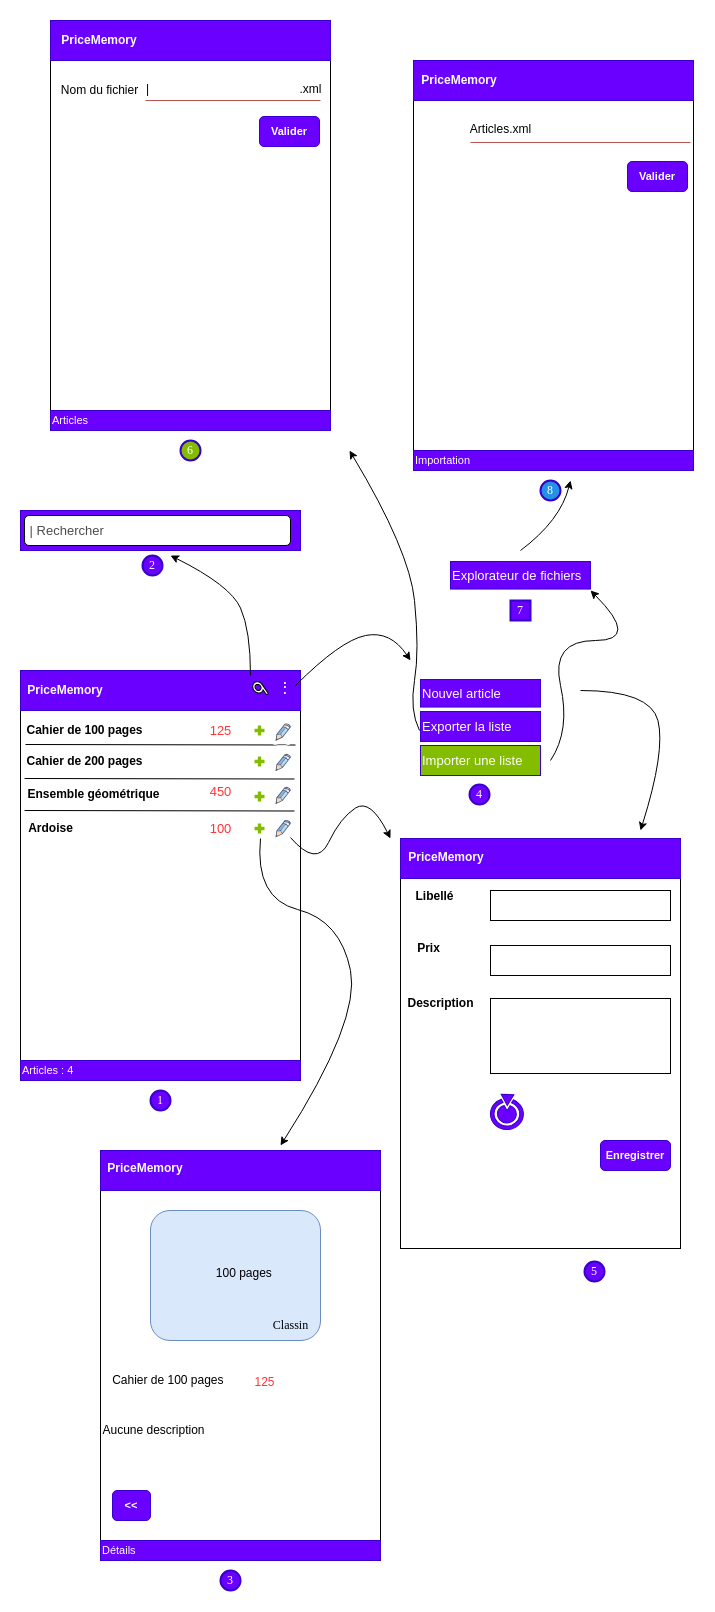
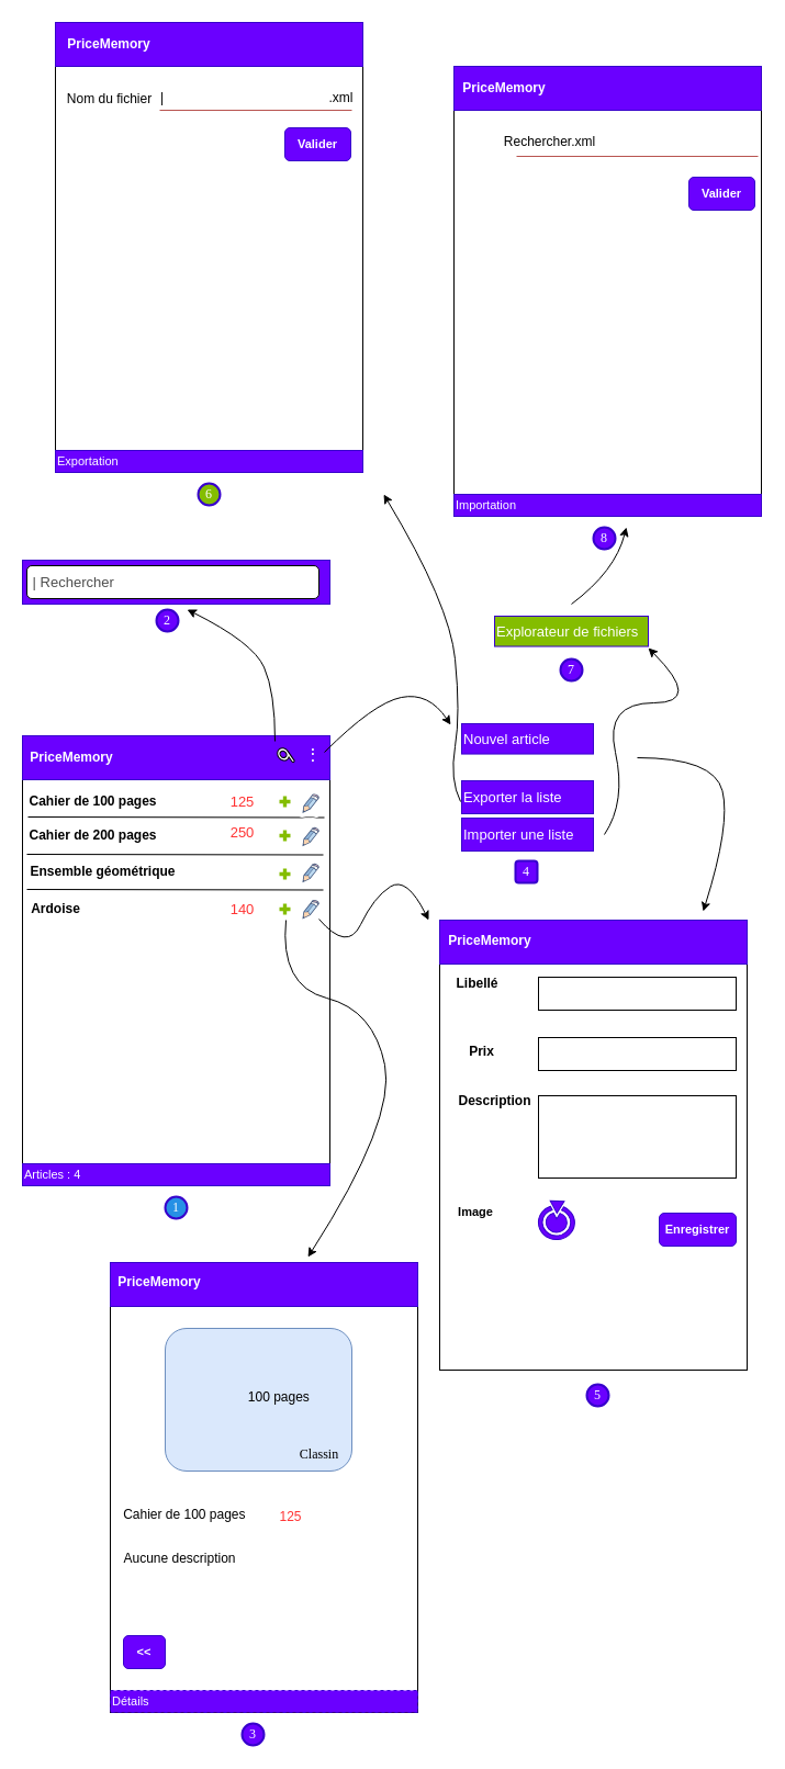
- <mxCell id="71" value="Articles.xml" style="text;strokeColor=none;fillColor=none;html=1;fontSize=12;fontStyle=0;verticalAlign=middle;align=center;" vertex="1" parent="1"><mxGeometry x="470" y="109" width="60" height="40" as="geometry" /></mxCell>
+ <mxCell id="71" value="Rechercher.xml" style="text;strokeColor=none;fillColor=none;html=1;fontSize=12;fontStyle=0;verticalAlign=middle;align=center;" vertex="1" parent="1"><mxGeometry x="470" y="109" width="60" height="40" as="geometry" /></mxCell>
- <mxCell id="80" value="Articles" style="rounded=0;whiteSpace=wrap;html=1;fillColor=#6a00ff;fontSize=11;fontColor=#ffffff;align=left;strokeColor=#3700CC;" vertex="1" parent="1"><mxGeometry x="50" y="410" width="280" height="20" as="geometry" /></mxCell>
+ <mxCell id="80" value="Exportation" style="rounded=0;whiteSpace=wrap;html=1;fillColor=#6a00ff;fontSize=11;fontColor=#ffffff;align=left;strokeColor=#3700CC;" vertex="1" parent="1"><mxGeometry x="50" y="410" width="280" height="20" as="geometry" /></mxCell>
- <mxCell id="89" value="8" style="ellipse;whiteSpace=wrap;html=1;labelBackgroundColor=none;strokeWidth=2;fontFamily=Architects Daughter;labelBorderColor=none;fillColor=#2690e5;strokeColor=#3700CC;fontColor=#ffffff;" vertex="1" parent="1"><mxGeometry x="540" y="480" width="20" height="20" as="geometry" /></mxCell>
+ <mxCell id="89" value="8" style="ellipse;whiteSpace=wrap;html=1;labelBackgroundColor=none;strokeWidth=2;fontFamily=Architects Daughter;labelBorderColor=none;fillColor=#6a00ff;strokeColor=#3700CC;fontColor=#ffffff;" vertex="1" parent="1"><mxGeometry x="540" y="480" width="20" height="20" as="geometry" /></mxCell>
- <mxCell id="63" value="Explorateur de fichiers" style="rounded=0;whiteSpace=wrap;html=1;fillColor=#6a00ff;fontSize=13;align=left;strokeColor=#3700CC;fontColor=#ffffff;" vertex="1" parent="1"><mxGeometry x="450" y="561" width="140" height="27.55" as="geometry" /></mxCell>
+ <mxCell id="63" value="Explorateur de fichiers" style="rounded=0;whiteSpace=wrap;html=1;fillColor=#84bd00;fontSize=13;align=left;strokeColor=#3700CC;fontColor=#ffffff;" vertex="1" parent="1"><mxGeometry x="450" y="561" width="140" height="27.55" as="geometry" /></mxCell>
- <mxCell id="88" value="7" style="whiteSpace=wrap;html=1;labelBackgroundColor=none;strokeWidth=2;fontFamily=Architects Daughter;labelBorderColor=none;fillColor=#6a00ff;strokeColor=#3700CC;fontColor=#ffffff;rounded=0;" vertex="1" parent="1"><mxGeometry x="510" y="600" width="20" height="20" as="geometry" /></mxCell>
+ <mxCell id="88" value="7" style="ellipse;whiteSpace=wrap;html=1;labelBackgroundColor=none;strokeWidth=2;fontFamily=Architects Daughter;labelBorderColor=none;fillColor=#6a00ff;strokeColor=#3700CC;fontColor=#ffffff;" vertex="1" parent="1"><mxGeometry x="510" y="600" width="20" height="20" as="geometry" /></mxCell>
- <mxCell id="33" value="Nouvel article" style="rounded=0;whiteSpace=wrap;html=1;fillColor=#6a00ff;fontSize=13;align=left;strokeColor=#3700CC;fontColor=#ffffff;" parent="1" vertex="1"><mxGeometry x="420" y="679" width="120" height="27.55" as="geometry" /></mxCell>
+ <mxCell id="33" value="Nouvel article" style="rounded=0;whiteSpace=wrap;html=1;fillColor=#6a00ff;fontSize=13;align=left;strokeColor=#3700CC;fontColor=#ffffff;" parent="1" vertex="1"><mxGeometry x="420" y="659" width="120" height="27.55" as="geometry" /></mxCell>
+ <mxCell id="13" value="250" style="text;strokeColor=none;fillColor=none;html=1;fontSize=13;fontStyle=0;verticalAlign=middle;align=center;fontColor=#FF3333;" parent="1" vertex="1"><mxGeometry x="200" y="748" width="40" height="20" as="geometry" /></mxCell>
- <mxCell id="35" value="Importer une liste" style="rounded=0;whiteSpace=wrap;html=1;fillColor=#84bd00;fontSize=13;fontColor=#ffffff;align=left;strokeColor=#3700CC;" parent="1" vertex="1"><mxGeometry x="420" y="745" width="120" height="30" as="geometry" /></mxCell>
+ <mxCell id="35" value="Importer une liste" style="rounded=0;whiteSpace=wrap;html=1;fillColor=#6a00ff;fontSize=13;fontColor=#ffffff;align=left;strokeColor=#3700CC;" parent="1" vertex="1"><mxGeometry x="420" y="745" width="120" height="30" as="geometry" /></mxCell>
- <mxCell id="17" value="450" style="text;strokeColor=none;fillColor=none;html=1;fontSize=13;fontStyle=0;verticalAlign=middle;align=center;fontColor=#FF3333;" parent="1" vertex="1"><mxGeometry x="200" y="781" width="40" height="20" as="geometry" /></mxCell>
- <mxCell id="86" value="4" style="ellipse;whiteSpace=wrap;html=1;labelBackgroundColor=none;strokeWidth=2;fontFamily=Architects Daughter;labelBorderColor=none;fillColor=#6a00ff;strokeColor=#3700CC;fontColor=#ffffff;" vertex="1" parent="1"><mxGeometry x="469" y="784" width="20" height="20" as="geometry" /></mxCell>
+ <mxCell id="86" value="4" style="whiteSpace=wrap;html=1;labelBackgroundColor=none;strokeWidth=2;fontFamily=Architects Daughter;labelBorderColor=none;fillColor=#6a00ff;strokeColor=#3700CC;fontColor=#ffffff;rounded=1;" vertex="1" parent="1"><mxGeometry x="469" y="784" width="20" height="20" as="geometry" /></mxCell>
- <mxCell id="18" value="100" style="text;strokeColor=none;fillColor=none;html=1;fontSize=13;fontStyle=0;verticalAlign=middle;align=center;fontColor=#FF3333;" parent="1" vertex="1"><mxGeometry x="200" y="818" width="40" height="20" as="geometry" /></mxCell>
+ <mxCell id="18" value="140" style="text;strokeColor=none;fillColor=none;html=1;fontSize=13;fontStyle=0;verticalAlign=middle;align=center;fontColor=#FF3333;" parent="1" vertex="1"><mxGeometry x="200" y="818" width="40" height="20" as="geometry" /></mxCell>
- <mxCell id="42" value="Prix" style="text;strokeColor=none;fillColor=none;html=1;fontSize=12;fontStyle=1;verticalAlign=middle;align=center;" parent="1" vertex="1"><mxGeometry x="413" y="936" width="30" height="24" as="geometry" /></mxCell>
+ <mxCell id="42" value="Prix" style="text;strokeColor=none;fillColor=none;html=1;fontSize=12;fontStyle=1;verticalAlign=middle;align=center;" parent="1" vertex="1"><mxGeometry x="423" y="946" width="30" height="24" as="geometry" /></mxCell>
- <mxCell id="45" value="Description" style="text;strokeColor=none;fillColor=none;html=1;fontSize=12;fontStyle=1;verticalAlign=middle;align=center;" parent="1" vertex="1"><mxGeometry x="420" y="983" width="40" height="40" as="geometry" /></mxCell>
+ <mxCell id="45" value="Description" style="text;strokeColor=none;fillColor=none;html=1;fontSize=12;fontStyle=1;verticalAlign=middle;align=center;" parent="1" vertex="1"><mxGeometry x="430" y="983" width="40" height="40" as="geometry" /></mxCell>
- <mxCell id="83" value="1" style="ellipse;whiteSpace=wrap;html=1;labelBackgroundColor=none;strokeWidth=2;fontFamily=Architects Daughter;labelBorderColor=none;fillColor=#6a00ff;strokeColor=#3700CC;fontColor=#ffffff;" vertex="1" parent="1"><mxGeometry x="150" y="1090" width="20" height="20" as="geometry" /></mxCell>
+ <mxCell id="83" value="1" style="ellipse;whiteSpace=wrap;html=1;labelBackgroundColor=none;strokeWidth=2;fontFamily=Architects Daughter;labelBorderColor=none;fillColor=#2690e5;strokeColor=#3700CC;fontColor=#ffffff;" vertex="1" parent="1"><mxGeometry x="150" y="1090" width="20" height="20" as="geometry" /></mxCell>
+ <mxCell id="49" value="Image" style="text;html=1;strokeColor=none;fillColor=none;align=center;verticalAlign=middle;whiteSpace=wrap;rounded=0;fontSize=11;fontStyle=1" parent="1" vertex="1"><mxGeometry x="413" y="1094" width="40" height="20" as="geometry" /></mxCell>
- <mxCell id="48" value="Enregistrer" style="rounded=1;whiteSpace=wrap;html=1;fillColor=#6a00ff;fontSize=11;fontColor=#ffffff;strokeColor=#3700CC;fontStyle=1" parent="1" vertex="1"><mxGeometry x="600" y="1140" width="70" height="30" as="geometry" /></mxCell>
+ <mxCell id="48" value="Enregistrer" style="rounded=1;whiteSpace=wrap;html=1;fillColor=#6a00ff;fontSize=11;fontColor=#ffffff;strokeColor=#3700CC;fontStyle=1" parent="1" vertex="1"><mxGeometry x="600" y="1105" width="70" height="30" as="geometry" /></mxCell>
- <mxCell id="82" value="5" style="ellipse;whiteSpace=wrap;html=1;labelBackgroundColor=none;strokeWidth=2;fontFamily=Architects Daughter;labelBorderColor=none;fillColor=#6a00ff;strokeColor=#3700CC;fontColor=#ffffff;" vertex="1" parent="1"><mxGeometry x="584" y="1261" width="20" height="20" as="geometry" /></mxCell>
+ <mxCell id="82" value="5" style="ellipse;whiteSpace=wrap;html=1;labelBackgroundColor=none;strokeWidth=2;fontFamily=Architects Daughter;labelBorderColor=none;fillColor=#6a00ff;strokeColor=#3700CC;fontColor=#ffffff;" vertex="1" parent="1"><mxGeometry x="534" y="1261" width="20" height="20" as="geometry" /></mxCell>
- <mxCell id="61" value="&lt;span style=&quot;font-weight: normal&quot;&gt;100 pages&amp;nbsp;&lt;/span&gt;" style="text;strokeColor=none;fillColor=none;html=1;fontSize=12;fontStyle=1;verticalAlign=middle;align=center;" vertex="1" parent="1"><mxGeometry x="210" y="1253" width="70" height="40" as="geometry" /></mxCell>
+ <mxCell id="61" value="&lt;span style=&quot;font-weight: normal&quot;&gt;100 pages&amp;nbsp;&lt;/span&gt;" style="text;strokeColor=none;fillColor=none;html=1;fontSize=12;fontStyle=1;verticalAlign=middle;align=center;" vertex="1" parent="1"><mxGeometry x="220" y="1253" width="70" height="40" as="geometry" /></mxCell>
- <mxCell id="58" value="&lt;span style=&quot;font-weight: 400&quot;&gt;Aucune description&lt;/span&gt;" style="text;strokeColor=none;fillColor=none;html=1;fontSize=12;fontStyle=1;verticalAlign=middle;align=center;" vertex="1" parent="1"><mxGeometry x="103" y="1410" width="99" height="40" as="geometry" /></mxCell>
+ <mxCell id="58" value="&lt;span style=&quot;font-weight: 400&quot;&gt;Aucune description&lt;/span&gt;" style="text;strokeColor=none;fillColor=none;html=1;fontSize=12;fontStyle=1;verticalAlign=middle;align=center;" vertex="1" parent="1"><mxGeometry x="113" y="1400" width="99" height="40" as="geometry" /></mxCell>
- <mxCell id="53" value="Détails" style="rounded=0;whiteSpace=wrap;html=1;fillColor=#6a00ff;fontSize=11;fontColor=#ffffff;align=left;strokeColor=#3700CC;" parent="1" vertex="1"><mxGeometry x="100" y="1540" width="280" height="20" as="geometry" /></mxCell>
+ <mxCell id="53" value="Détails" style="rounded=0;whiteSpace=wrap;html=1;fillColor=#6a00ff;fontSize=11;fontColor=#ffffff;align=left;strokeColor=#3700CC;dashed=1;" parent="1" vertex="1"><mxGeometry x="100" y="1540" width="280" height="20" as="geometry" /></mxCell>
